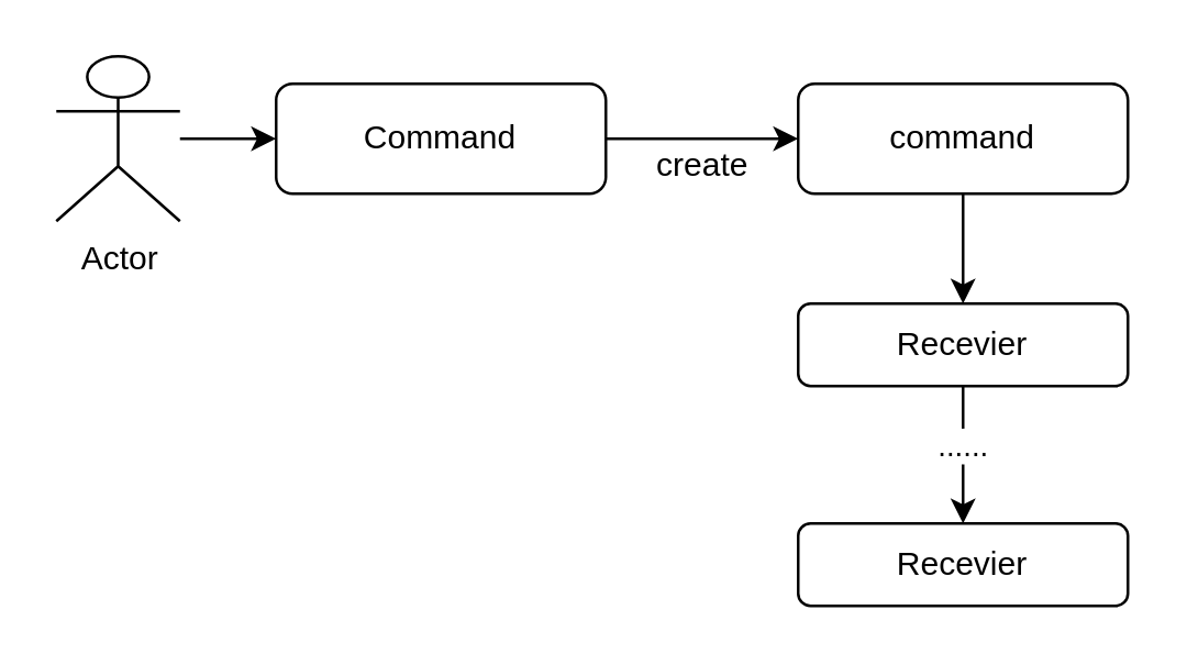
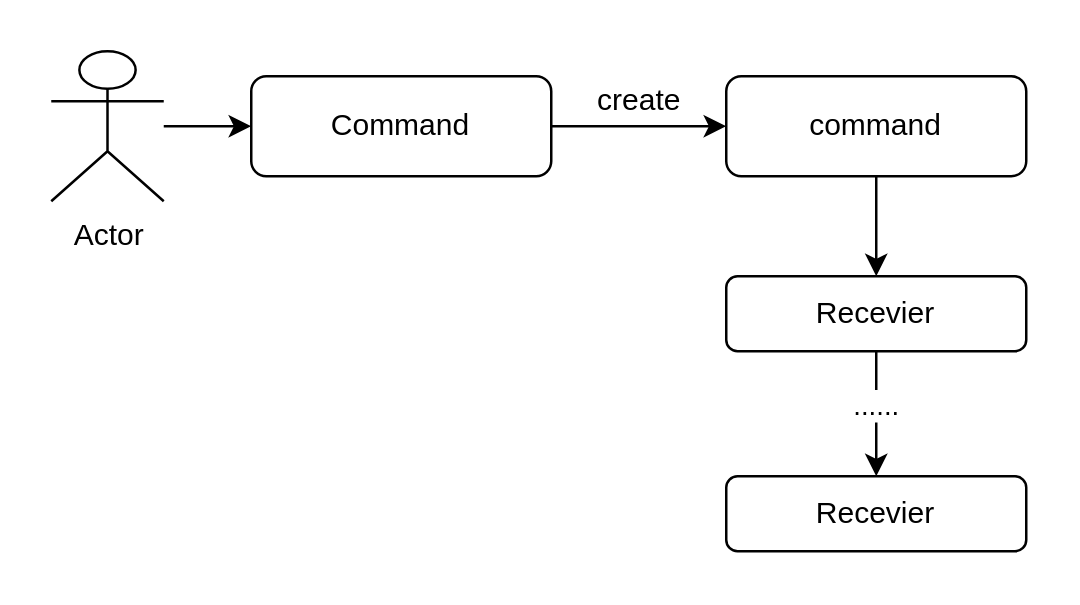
- <mxCell id="8" value="create" style="text;html=1;align=center;verticalAlign=middle;resizable=0;points=[];autosize=1;strokeColor=none;fillColor=none;" vertex="1" parent="1"><mxGeometry x="230" y="50" width="50" height="20" as="geometry" /></mxCell>
+ <mxCell id="8" value="create" style="text;html=1;align=center;verticalAlign=middle;resizable=0;points=[];autosize=1;strokeColor=none;fillColor=none;" vertex="1" parent="1"><mxGeometry x="230" y="30" width="50" height="20" as="geometry" /></mxCell>
